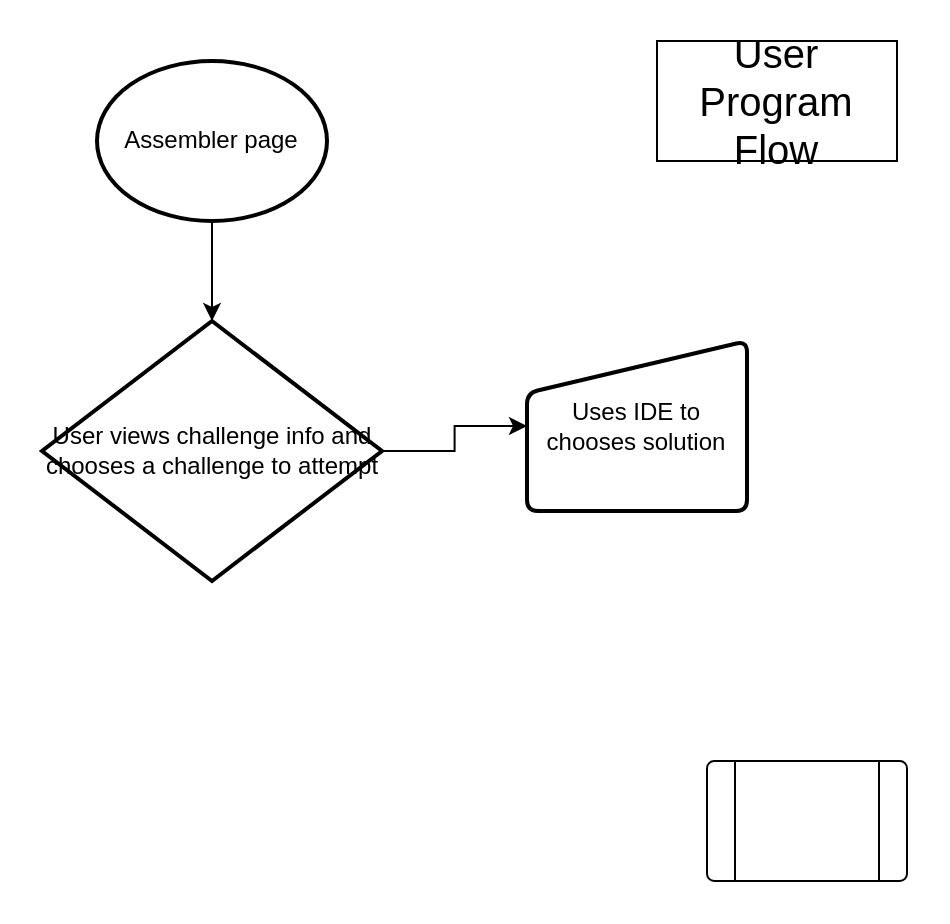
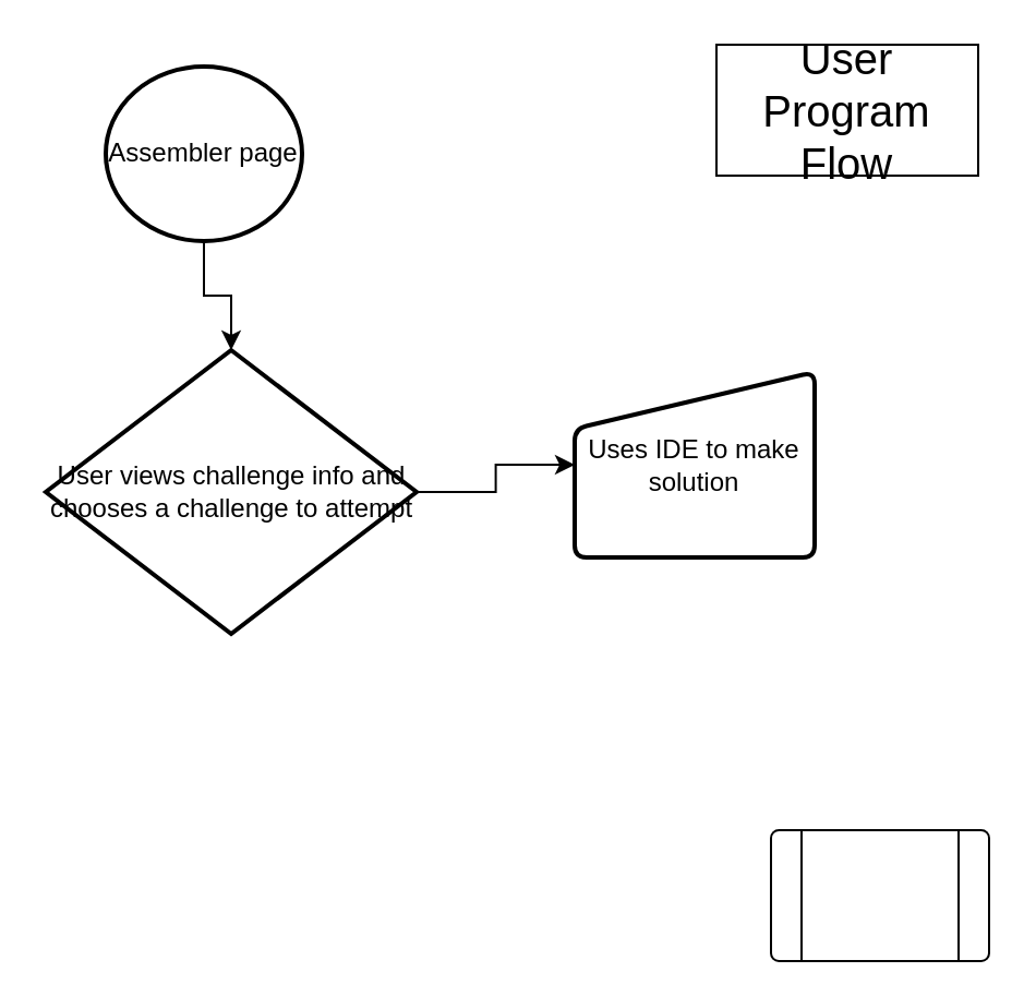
- <mxCell id="5" value="Assembler page" style="strokeWidth=2;html=1;shape=mxgraph.flowchart.start_1;whiteSpace=wrap;" vertex="1" parent="1"><mxGeometry x="48" y="30" width="115" height="80" as="geometry" /></mxCell>
+ <mxCell id="5" value="Assembler page" style="strokeWidth=2;html=1;shape=mxgraph.flowchart.start_1;whiteSpace=wrap;" vertex="1" parent="1"><mxGeometry x="48" y="30" width="90" height="80" as="geometry" /></mxCell>
- <mxCell id="7" value="Uses IDE to chooses solution" style="html=1;strokeWidth=2;shape=manualInput;whiteSpace=wrap;rounded=1;size=26;arcSize=11;" vertex="1" parent="1"><mxGeometry x="263" y="170" width="110" height="85" as="geometry" /></mxCell>
+ <mxCell id="7" value="Uses IDE to make solution" style="html=1;strokeWidth=2;shape=manualInput;whiteSpace=wrap;rounded=1;size=26;arcSize=11;" vertex="1" parent="1"><mxGeometry x="263" y="170" width="110" height="85" as="geometry" /></mxCell>
